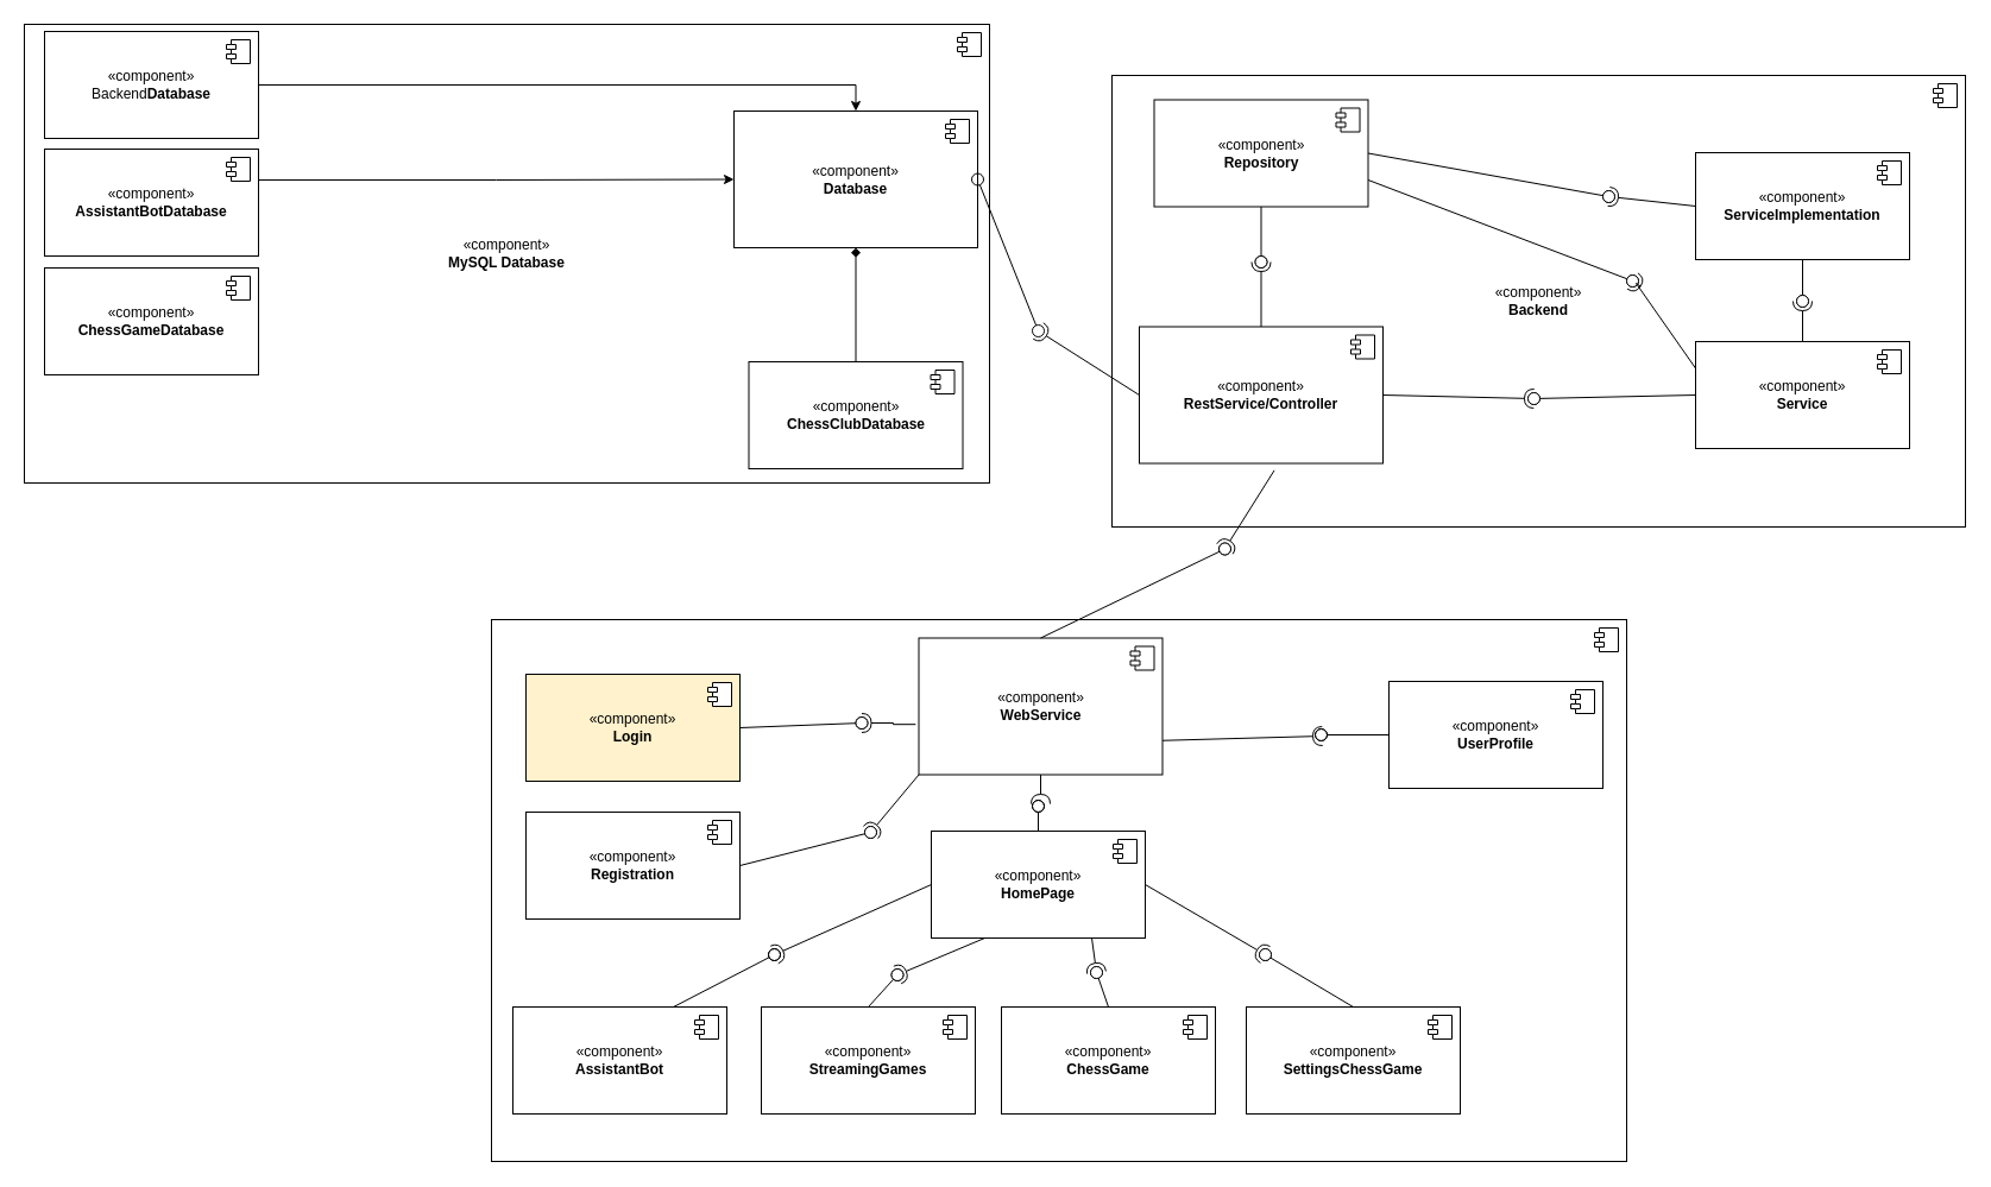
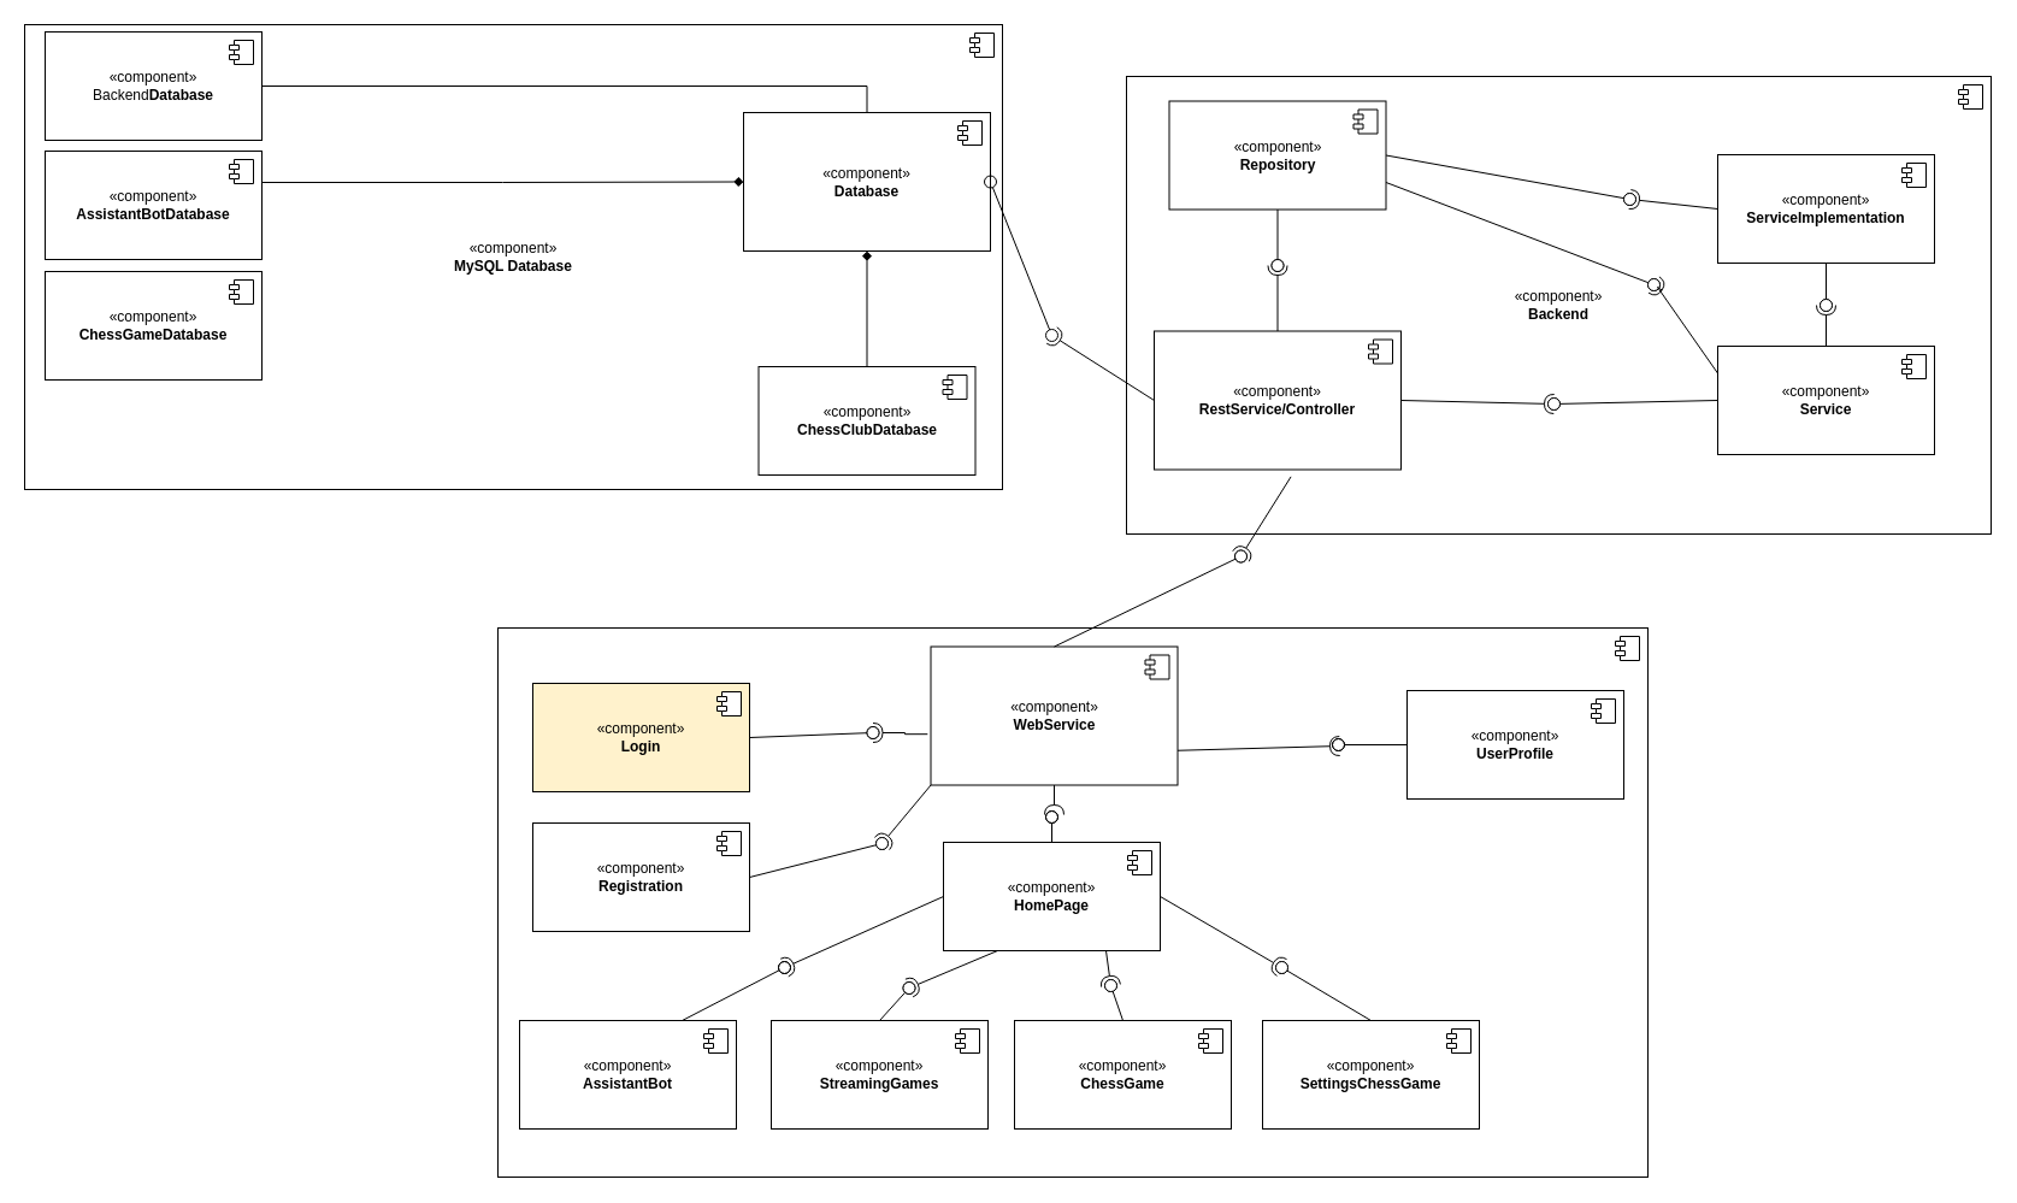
- <mxCell id="54" style="edgeStyle=orthogonalEdgeStyle;rounded=0;orthogonalLoop=1;jettySize=auto;html=1;entryX=0.5;entryY=0;entryDx=0;entryDy=0;strokeColor=#000000;exitX=1;exitY=0.5;exitDx=0;exitDy=0;fillColor=#FFFFFF;fontColor=#000000;" parent="1" source="52" target="11" edge="1"><mxGeometry relative="1" as="geometry"><mxPoint x="223" y="180" as="sourcePoint" /><mxPoint x="627" y="161" as="targetPoint" /></mxGeometry></mxCell>
+ <mxCell id="54" style="edgeStyle=orthogonalEdgeStyle;rounded=0;orthogonalLoop=1;jettySize=auto;html=1;entryX=0.5;entryY=0;entryDx=0;entryDy=0;strokeColor=#000000;exitX=1;exitY=0.5;exitDx=0;exitDy=0;fillColor=#FFFFFF;fontColor=#000000;endArrow=none;" parent="1" source="52" target="11" edge="1"><mxGeometry relative="1" as="geometry"><mxPoint x="223" y="180" as="sourcePoint" /><mxPoint x="627" y="161" as="targetPoint" /></mxGeometry></mxCell>
- <mxCell id="3" style="edgeStyle=orthogonalEdgeStyle;rounded=0;orthogonalLoop=1;jettySize=auto;html=1;entryX=0;entryY=0.5;entryDx=0;entryDy=0;strokeColor=#000000;exitX=1;exitY=0.5;exitDx=0;exitDy=0;fillColor=#FFFFFF;fontColor=#000000;" parent="1" source="51" target="11" edge="1"><mxGeometry relative="1" as="geometry"><mxPoint x="208.5" y="149" as="sourcePoint" /><Array as="points"><mxPoint x="217" y="151" /><mxPoint x="417" y="151" /></Array></mxGeometry></mxCell>
+ <mxCell id="3" style="edgeStyle=orthogonalEdgeStyle;rounded=0;orthogonalLoop=1;jettySize=auto;html=1;entryX=0;entryY=0.5;entryDx=0;entryDy=0;strokeColor=#000000;exitX=1;exitY=0.5;exitDx=0;exitDy=0;fillColor=#FFFFFF;fontColor=#000000;endArrow=diamond;" parent="1" source="51" target="11" edge="1"><mxGeometry relative="1" as="geometry"><mxPoint x="208.5" y="149" as="sourcePoint" /><Array as="points"><mxPoint x="217" y="151" /><mxPoint x="417" y="151" /></Array></mxGeometry></mxCell>
